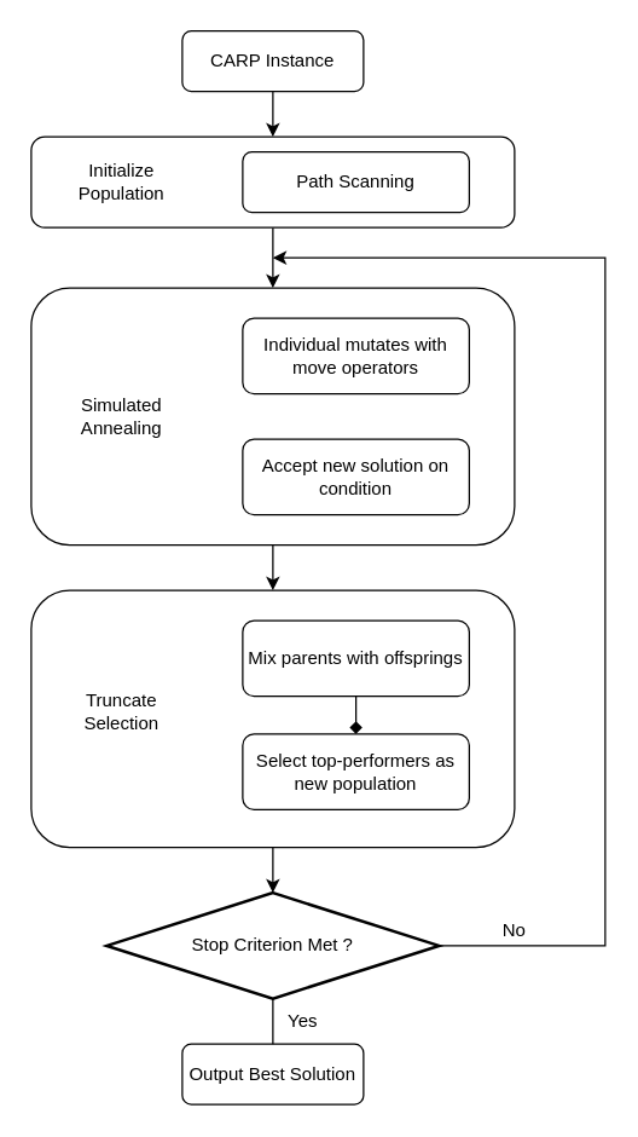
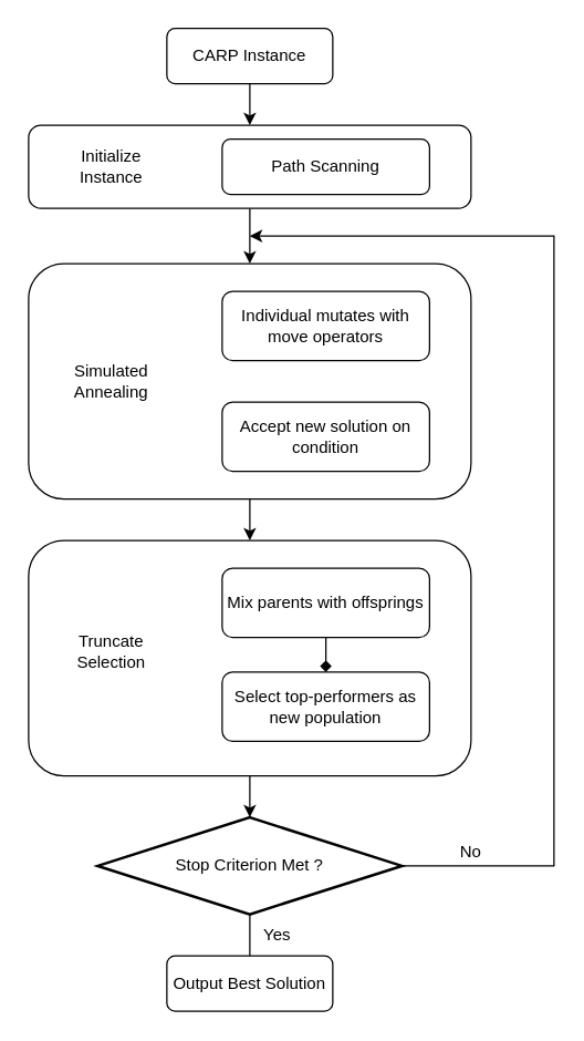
- <mxCell id="13" value="Initialize Population" style="text;html=1;align=center;verticalAlign=middle;whiteSpace=wrap;rounded=0;" vertex="1" parent="1"><mxGeometry x="50" y="105" width="60" height="30" as="geometry" /></mxCell>
+ <mxCell id="13" value="Initialize Instance" style="text;html=1;align=center;verticalAlign=middle;whiteSpace=wrap;rounded=0;" vertex="1" parent="1"><mxGeometry x="50" y="105" width="60" height="30" as="geometry" /></mxCell>
